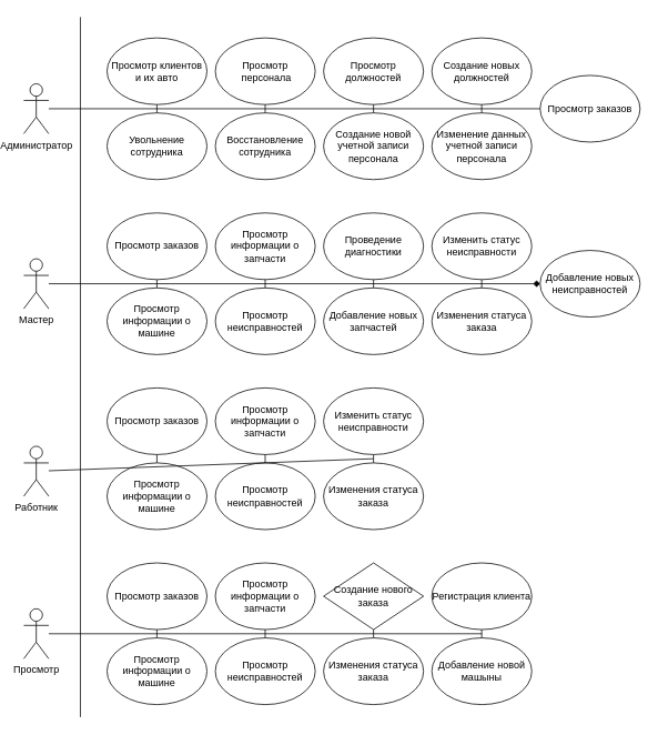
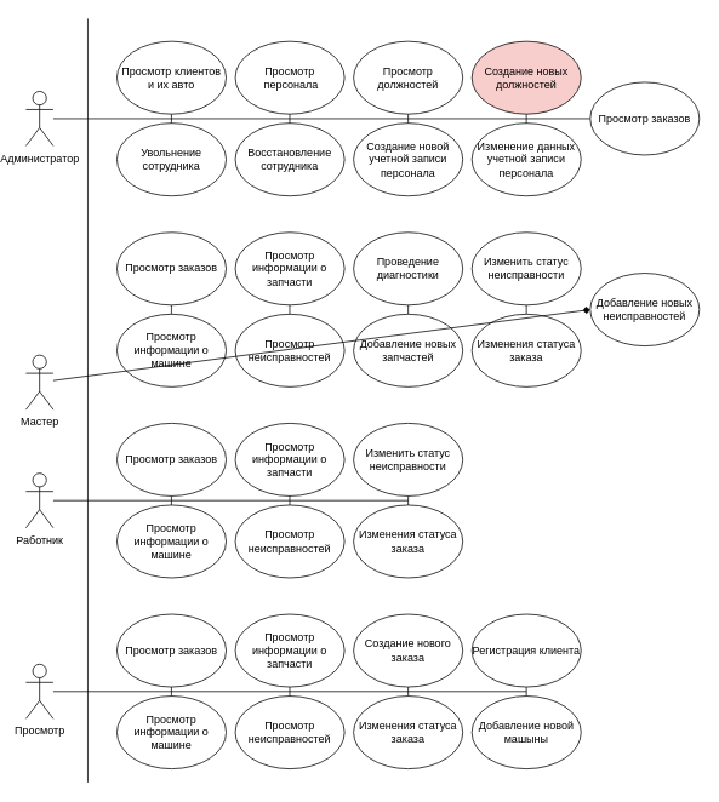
- <mxCell id="10" value="Создание новых должностей" style="ellipse;whiteSpace=wrap;html=1;" vertex="1" parent="1"><mxGeometry x="510" y="45" width="120" height="80" as="geometry" /></mxCell>
+ <mxCell id="10" value="Создание новых должностей" style="ellipse;whiteSpace=wrap;html=1;fillColor=#f8cecc;" vertex="1" parent="1"><mxGeometry x="510" y="45" width="120" height="80" as="geometry" /></mxCell>
- <mxCell id="3" value="Мастер" style="shape=umlActor;verticalLabelPosition=bottom;verticalAlign=top;html=1;outlineConnect=0;" vertex="1" parent="1"><mxGeometry x="20" y="310" width="30" height="60" as="geometry" /></mxCell>
+ <mxCell id="3" value="Мастер" style="shape=umlActor;verticalLabelPosition=bottom;verticalAlign=top;html=1;outlineConnect=0;" vertex="1" parent="1"><mxGeometry x="20" y="390" width="30" height="60" as="geometry" /></mxCell>
- <mxCell id="5" value="Работник" style="shape=umlActor;verticalLabelPosition=bottom;verticalAlign=top;html=1;" vertex="1" parent="1"><mxGeometry x="20" y="535" width="30" height="60" as="geometry" /></mxCell>
+ <mxCell id="5" value="Работник" style="shape=umlActor;verticalLabelPosition=bottom;verticalAlign=top;html=1;" vertex="1" parent="1"><mxGeometry x="20" y="520" width="30" height="60" as="geometry" /></mxCell>
- <mxCell id="18" value="Создание нового заказа" style="rhombus;whiteSpace=wrap;html=1;" vertex="1" parent="1"><mxGeometry x="380" y="675" width="120" height="80" as="geometry" /></mxCell>
+ <mxCell id="18" value="Создание нового заказа" style="ellipse;whiteSpace=wrap;html=1;" vertex="1" parent="1"><mxGeometry x="380" y="675" width="120" height="80" as="geometry" /></mxCell>
